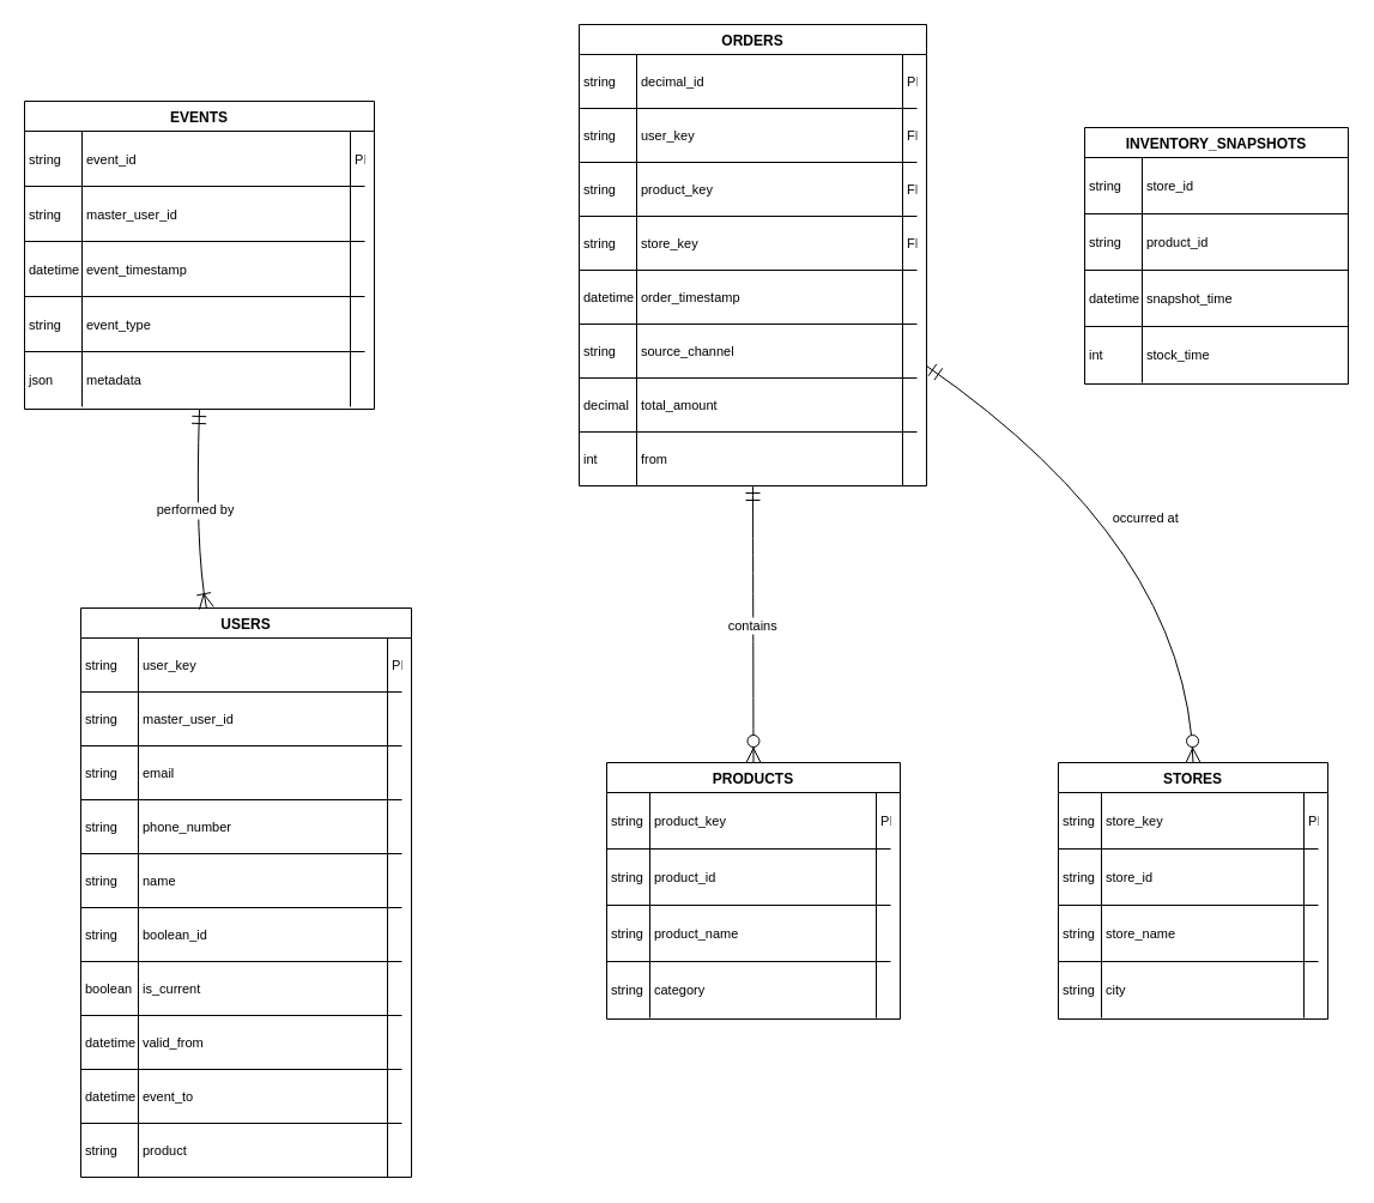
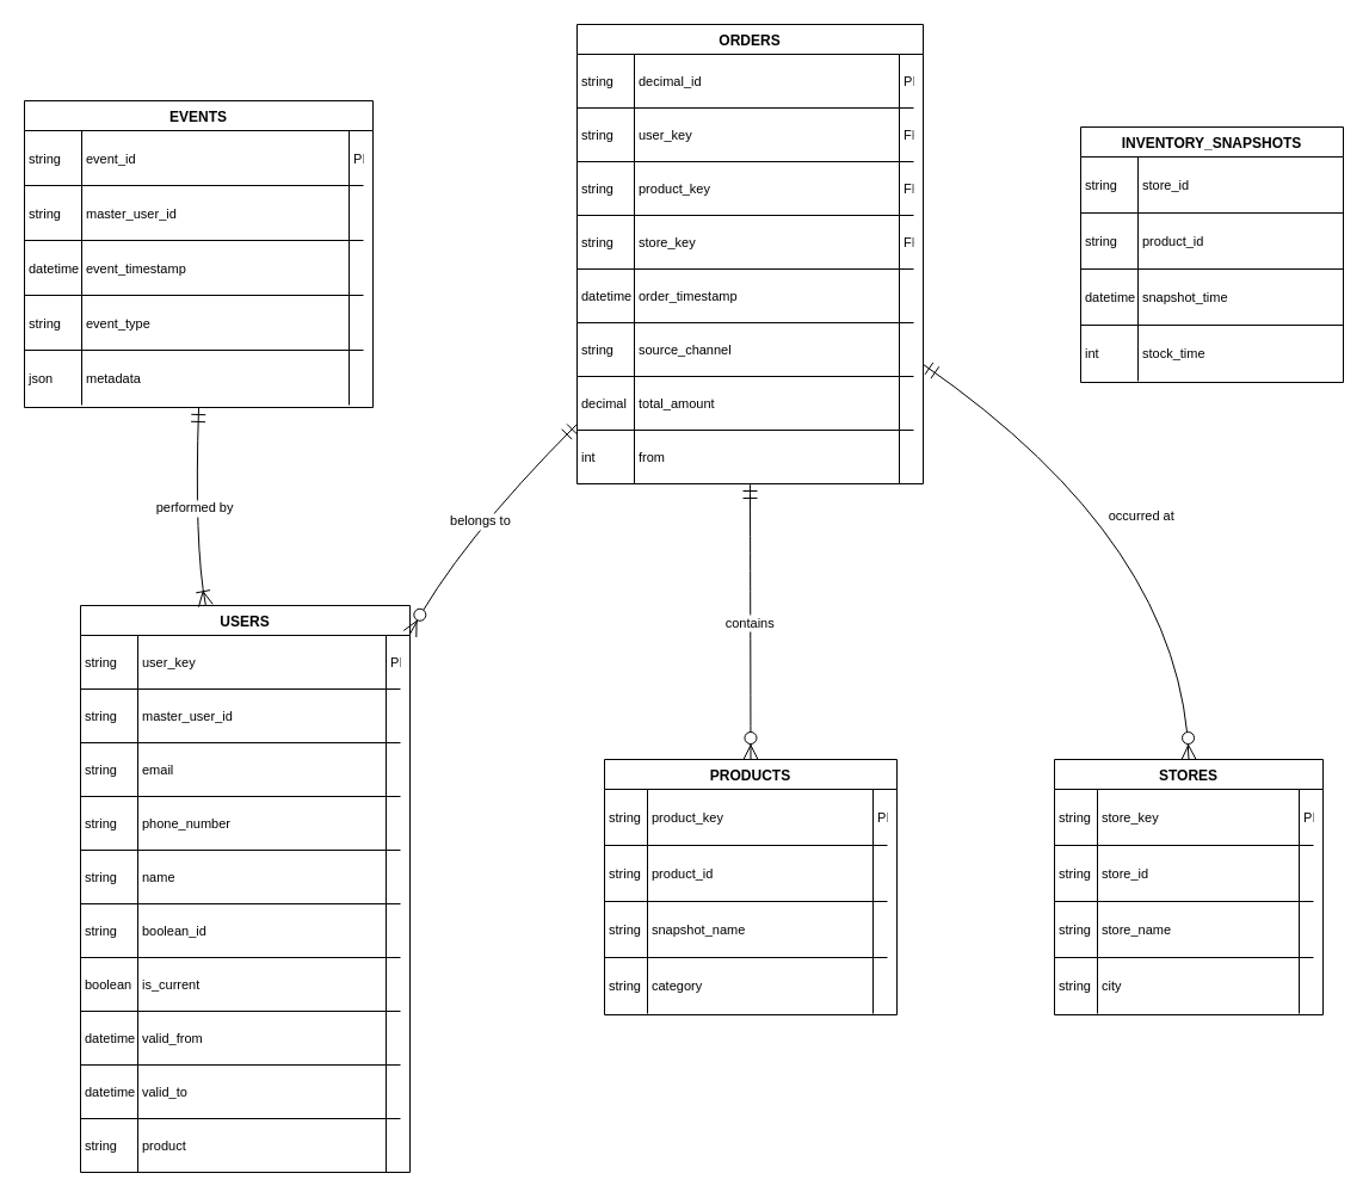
+ <mxCell id="144" value="belongs to" style="curved=1;startArrow=ERmandOne;startSize=10;;endArrow=ERzeroToMany;endSize=10;;exitX=0;exitY=0.87;entryX=1;entryY=0.05;rounded=0;" edge="1" parent="1" source="43" target="2"><mxGeometry relative="1" as="geometry"><Array as="points"><mxPoint x="382" y="456" /></Array></mxGeometry></mxCell>
- <mxCell id="87" value="product_name" style="shape=partialRectangle;connectable=0;fillColor=none;top=0;left=0;bottom=0;right=0;align=left;spacingLeft=2;overflow=hidden;fontSize=11;" vertex="1" parent="85"><mxGeometry x="36" width="189" height="47" as="geometry"><mxRectangle width="189" height="47" as="alternateBounds" /></mxGeometry></mxCell>
+ <mxCell id="87" value="snapshot_name" style="shape=partialRectangle;connectable=0;fillColor=none;top=0;left=0;bottom=0;right=0;align=left;spacingLeft=2;overflow=hidden;fontSize=11;" vertex="1" parent="85"><mxGeometry x="36" width="189" height="47" as="geometry"><mxRectangle width="189" height="47" as="alternateBounds" /></mxGeometry></mxCell>
- <mxCell id="37" value="event_to" style="shape=partialRectangle;connectable=0;fillColor=none;top=0;left=0;bottom=0;right=0;align=left;spacingLeft=2;overflow=hidden;fontSize=11;" vertex="1" parent="35"><mxGeometry x="48" width="208" height="45" as="geometry"><mxRectangle width="208" height="45" as="alternateBounds" /></mxGeometry></mxCell>
+ <mxCell id="37" value="valid_to" style="shape=partialRectangle;connectable=0;fillColor=none;top=0;left=0;bottom=0;right=0;align=left;spacingLeft=2;overflow=hidden;fontSize=11;" vertex="1" parent="35"><mxGeometry x="48" width="208" height="45" as="geometry"><mxRectangle width="208" height="45" as="alternateBounds" /></mxGeometry></mxCell>
